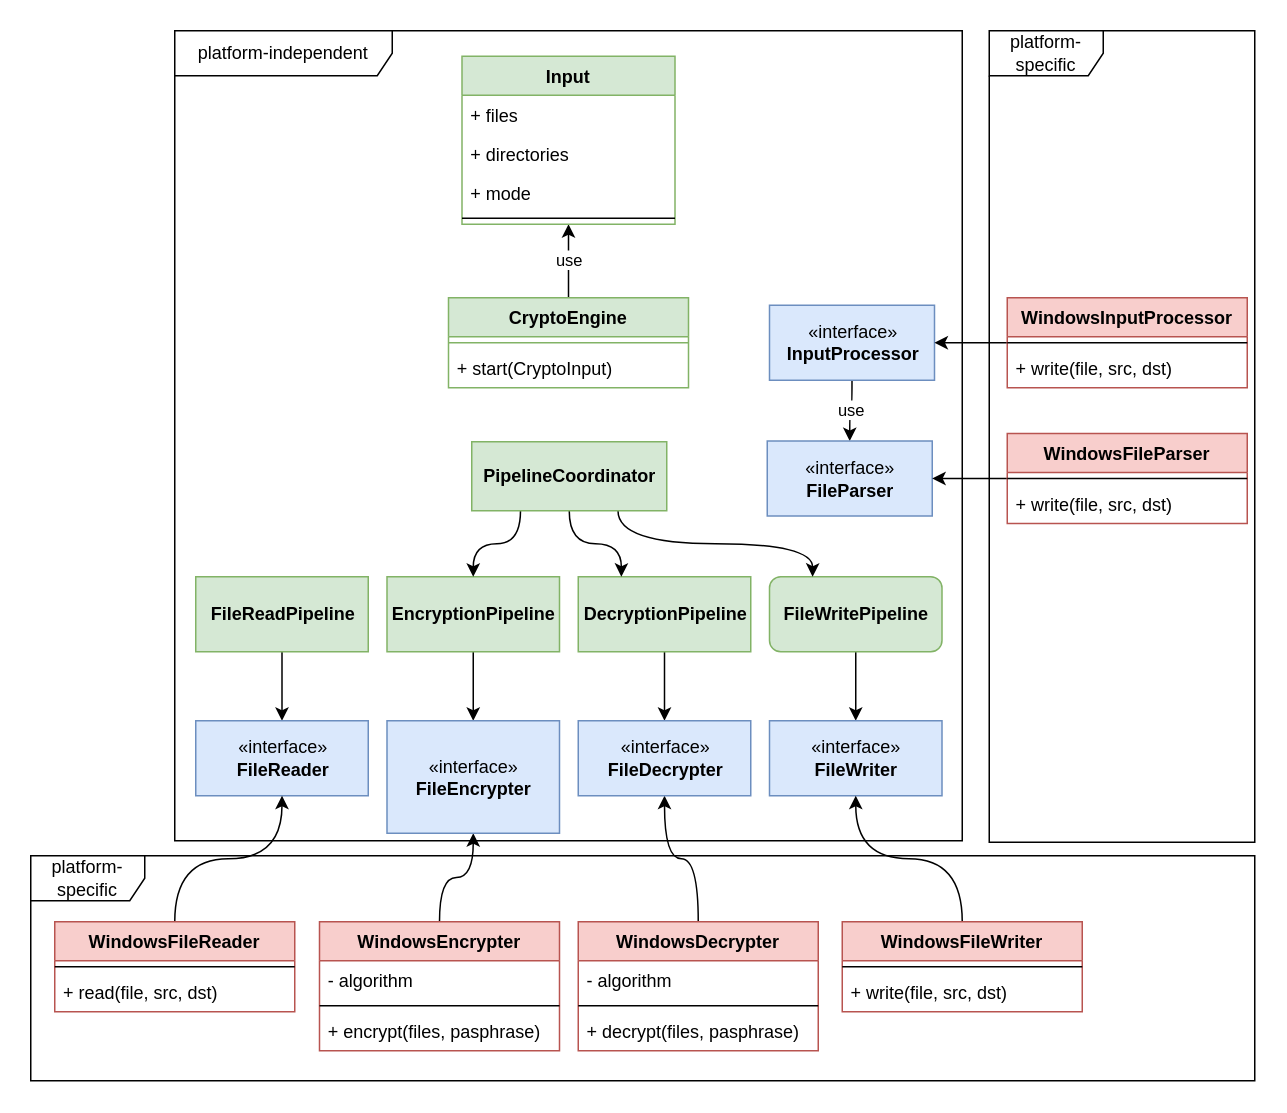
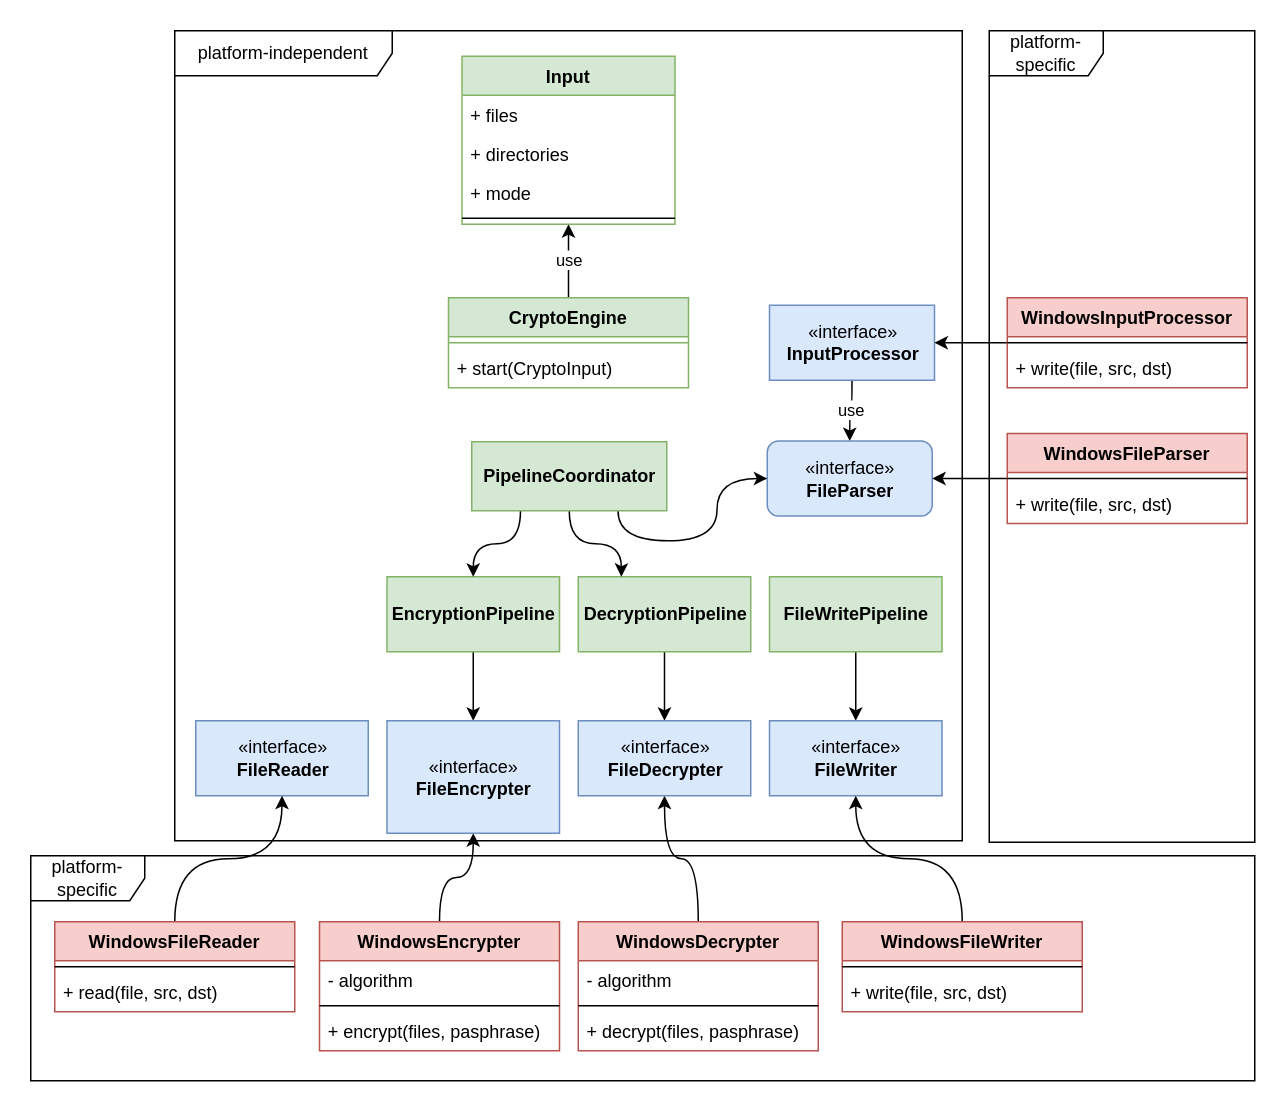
- <mxCell id="24" value="«interface»&lt;br&gt;&lt;b&gt;FileParser&lt;/b&gt;" style="html=1;fillColor=#dae8fc;strokeColor=#6c8ebf;" vertex="1" parent="1"><mxGeometry x="511" y="293.5" width="110" height="50" as="geometry" /></mxCell>
+ <mxCell id="24" value="«interface»&lt;br&gt;&lt;b&gt;FileParser&lt;/b&gt;" style="html=1;fillColor=#dae8fc;strokeColor=#6c8ebf;rounded=1;" vertex="1" parent="1"><mxGeometry x="511" y="293.5" width="110" height="50" as="geometry" /></mxCell>
- <mxCell id="34" style="edgeStyle=orthogonalEdgeStyle;curved=1;orthogonalLoop=1;jettySize=auto;html=1;exitX=0.75;exitY=1;exitDx=0;exitDy=0;entryX=0.25;entryY=0;entryDx=0;entryDy=0;startArrow=none;startFill=0;endArrow=classic;endFill=1;" edge="1" parent="1" source="36" target="30"><mxGeometry relative="1" as="geometry" /></mxCell>
+ <mxCell id="34" style="edgeStyle=orthogonalEdgeStyle;curved=1;orthogonalLoop=1;jettySize=auto;html=1;exitX=0.75;exitY=1;exitDx=0;exitDy=0;startArrow=none;startFill=0;endArrow=classic;endFill=1;" edge="1" parent="1" source="36" target="24"><mxGeometry relative="1" as="geometry" /></mxCell>
- <mxCell id="26" value="&lt;b&gt;FileReadPipeline&lt;/b&gt;" style="html=1;fillColor=#d5e8d4;strokeColor=#82b366;" vertex="1" parent="1"><mxGeometry x="130" y="384" width="115" height="50" as="geometry" /></mxCell>
- <mxCell id="30" value="&lt;b&gt;FileWritePipeline&lt;/b&gt;" style="html=1;fillColor=#d5e8d4;strokeColor=#82b366;rounded=1;" vertex="1" parent="1"><mxGeometry x="512.5" y="384" width="115" height="50" as="geometry" /></mxCell>
+ <mxCell id="30" value="&lt;b&gt;FileWritePipeline&lt;/b&gt;" style="html=1;fillColor=#d5e8d4;strokeColor=#82b366;" vertex="1" parent="1"><mxGeometry x="512.5" y="384" width="115" height="50" as="geometry" /></mxCell>
- <mxCell id="25" style="edgeStyle=orthogonalEdgeStyle;curved=1;orthogonalLoop=1;jettySize=auto;html=1;exitX=0.5;exitY=1;exitDx=0;exitDy=0;entryX=0.5;entryY=0;entryDx=0;entryDy=0;startArrow=none;startFill=0;endArrow=classic;endFill=1;" edge="1" parent="1" source="26" target="37"><mxGeometry relative="1" as="geometry" /></mxCell>
